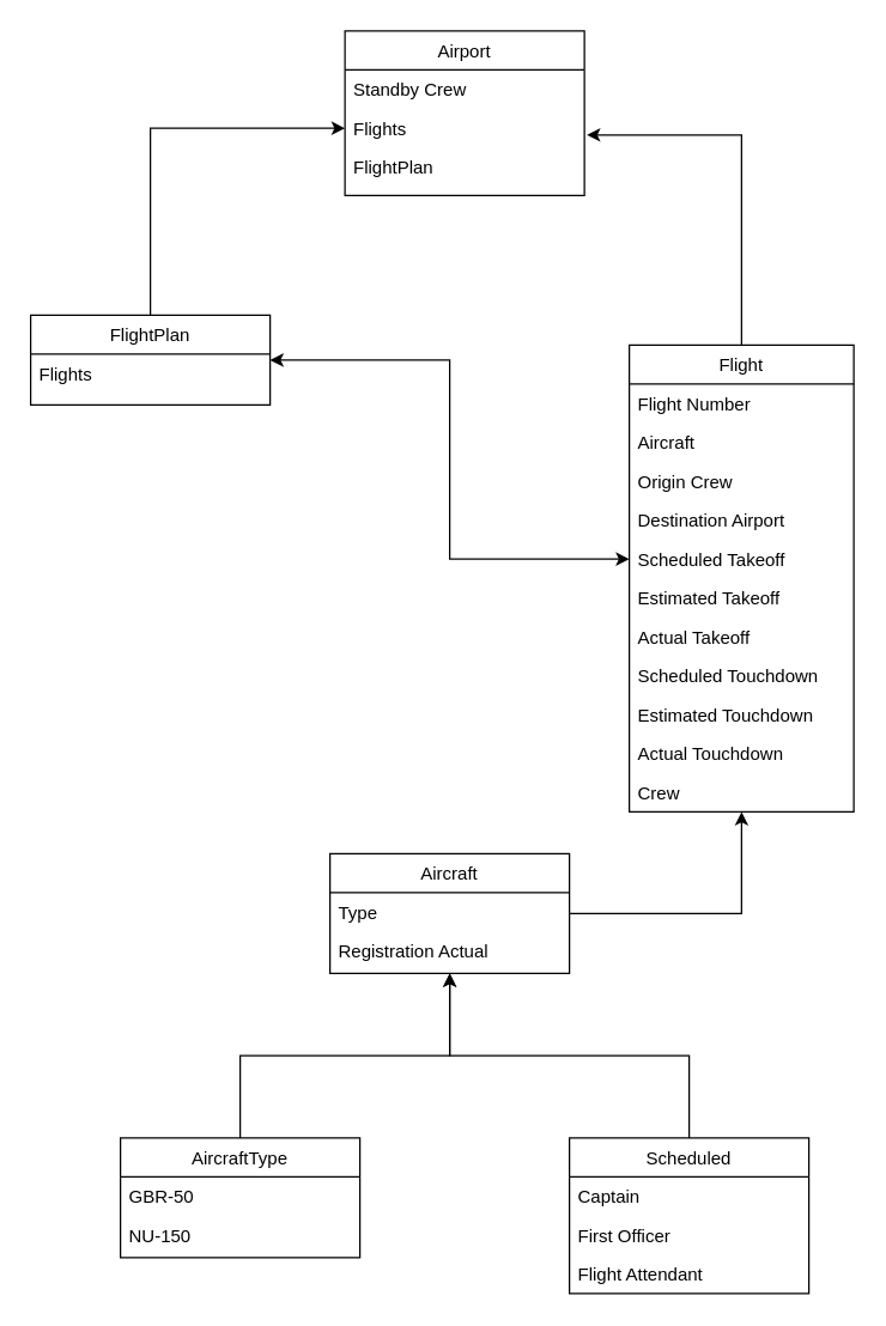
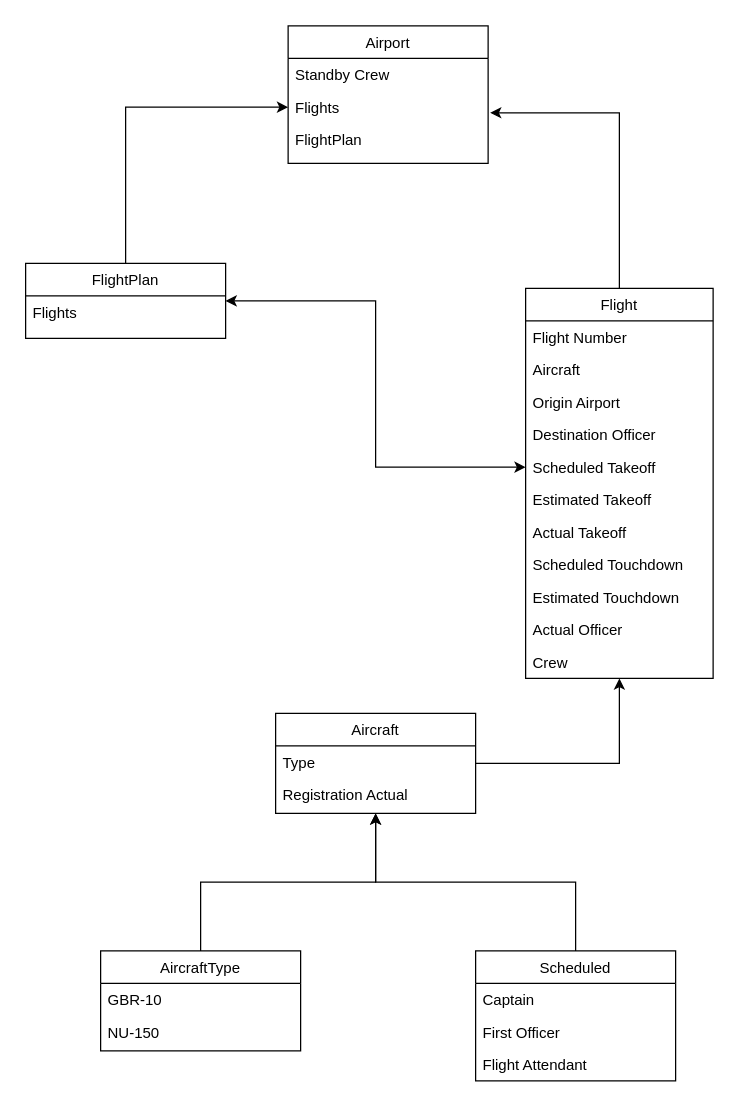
- <mxCell id="26" value="Origin Crew&#10;" style="text;align=left;verticalAlign=top;spacingLeft=4;spacingRight=4;overflow=hidden;rotatable=0;points=[[0,0.5],[1,0.5]];portConstraint=eastwest;" vertex="1" parent="23"><mxGeometry y="78" width="150" height="26" as="geometry" /></mxCell>
+ <mxCell id="26" value="Origin Airport&#10;" style="text;align=left;verticalAlign=top;spacingLeft=4;spacingRight=4;overflow=hidden;rotatable=0;points=[[0,0.5],[1,0.5]];portConstraint=eastwest;" vertex="1" parent="23"><mxGeometry y="78" width="150" height="26" as="geometry" /></mxCell>
- <mxCell id="27" value="Destination Airport" style="text;align=left;verticalAlign=top;spacingLeft=4;spacingRight=4;overflow=hidden;rotatable=0;points=[[0,0.5],[1,0.5]];portConstraint=eastwest;" vertex="1" parent="23"><mxGeometry y="104" width="150" height="26" as="geometry" /></mxCell>
+ <mxCell id="27" value="Destination Officer" style="text;align=left;verticalAlign=top;spacingLeft=4;spacingRight=4;overflow=hidden;rotatable=0;points=[[0,0.5],[1,0.5]];portConstraint=eastwest;" vertex="1" parent="23"><mxGeometry y="104" width="150" height="26" as="geometry" /></mxCell>
- <mxCell id="33" value="Actual Touchdown" style="text;align=left;verticalAlign=top;spacingLeft=4;spacingRight=4;overflow=hidden;rotatable=0;points=[[0,0.5],[1,0.5]];portConstraint=eastwest;" vertex="1" parent="23"><mxGeometry y="260" width="150" height="26" as="geometry" /></mxCell>
+ <mxCell id="33" value="Actual Officer" style="text;align=left;verticalAlign=top;spacingLeft=4;spacingRight=4;overflow=hidden;rotatable=0;points=[[0,0.5],[1,0.5]];portConstraint=eastwest;" vertex="1" parent="23"><mxGeometry y="260" width="150" height="26" as="geometry" /></mxCell>
- <mxCell id="12" value="GBR-50" style="text;align=left;verticalAlign=top;spacingLeft=4;spacingRight=4;overflow=hidden;rotatable=0;points=[[0,0.5],[1,0.5]];portConstraint=eastwest;" vertex="1" parent="11"><mxGeometry y="26" width="160" height="26" as="geometry" /></mxCell>
+ <mxCell id="12" value="GBR-10" style="text;align=left;verticalAlign=top;spacingLeft=4;spacingRight=4;overflow=hidden;rotatable=0;points=[[0,0.5],[1,0.5]];portConstraint=eastwest;" vertex="1" parent="11"><mxGeometry y="26" width="160" height="26" as="geometry" /></mxCell>
